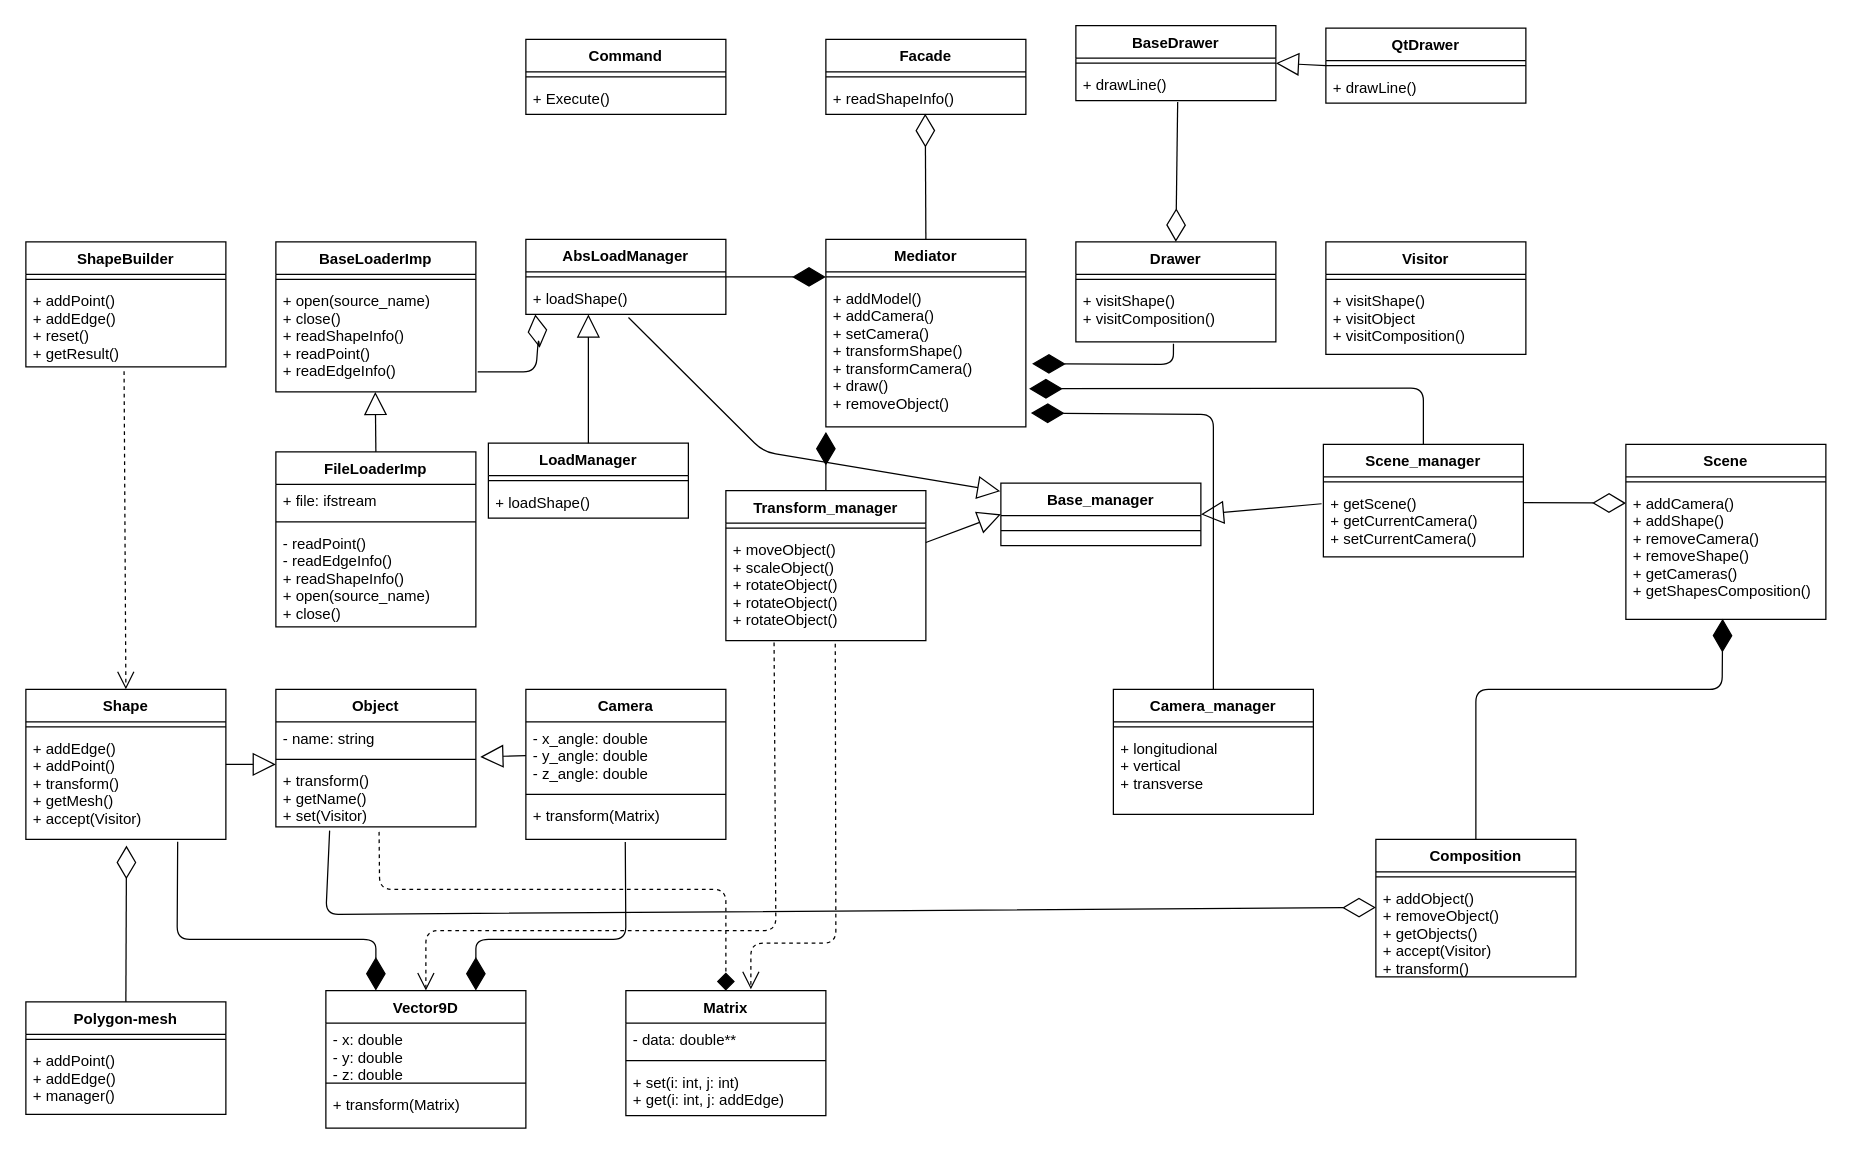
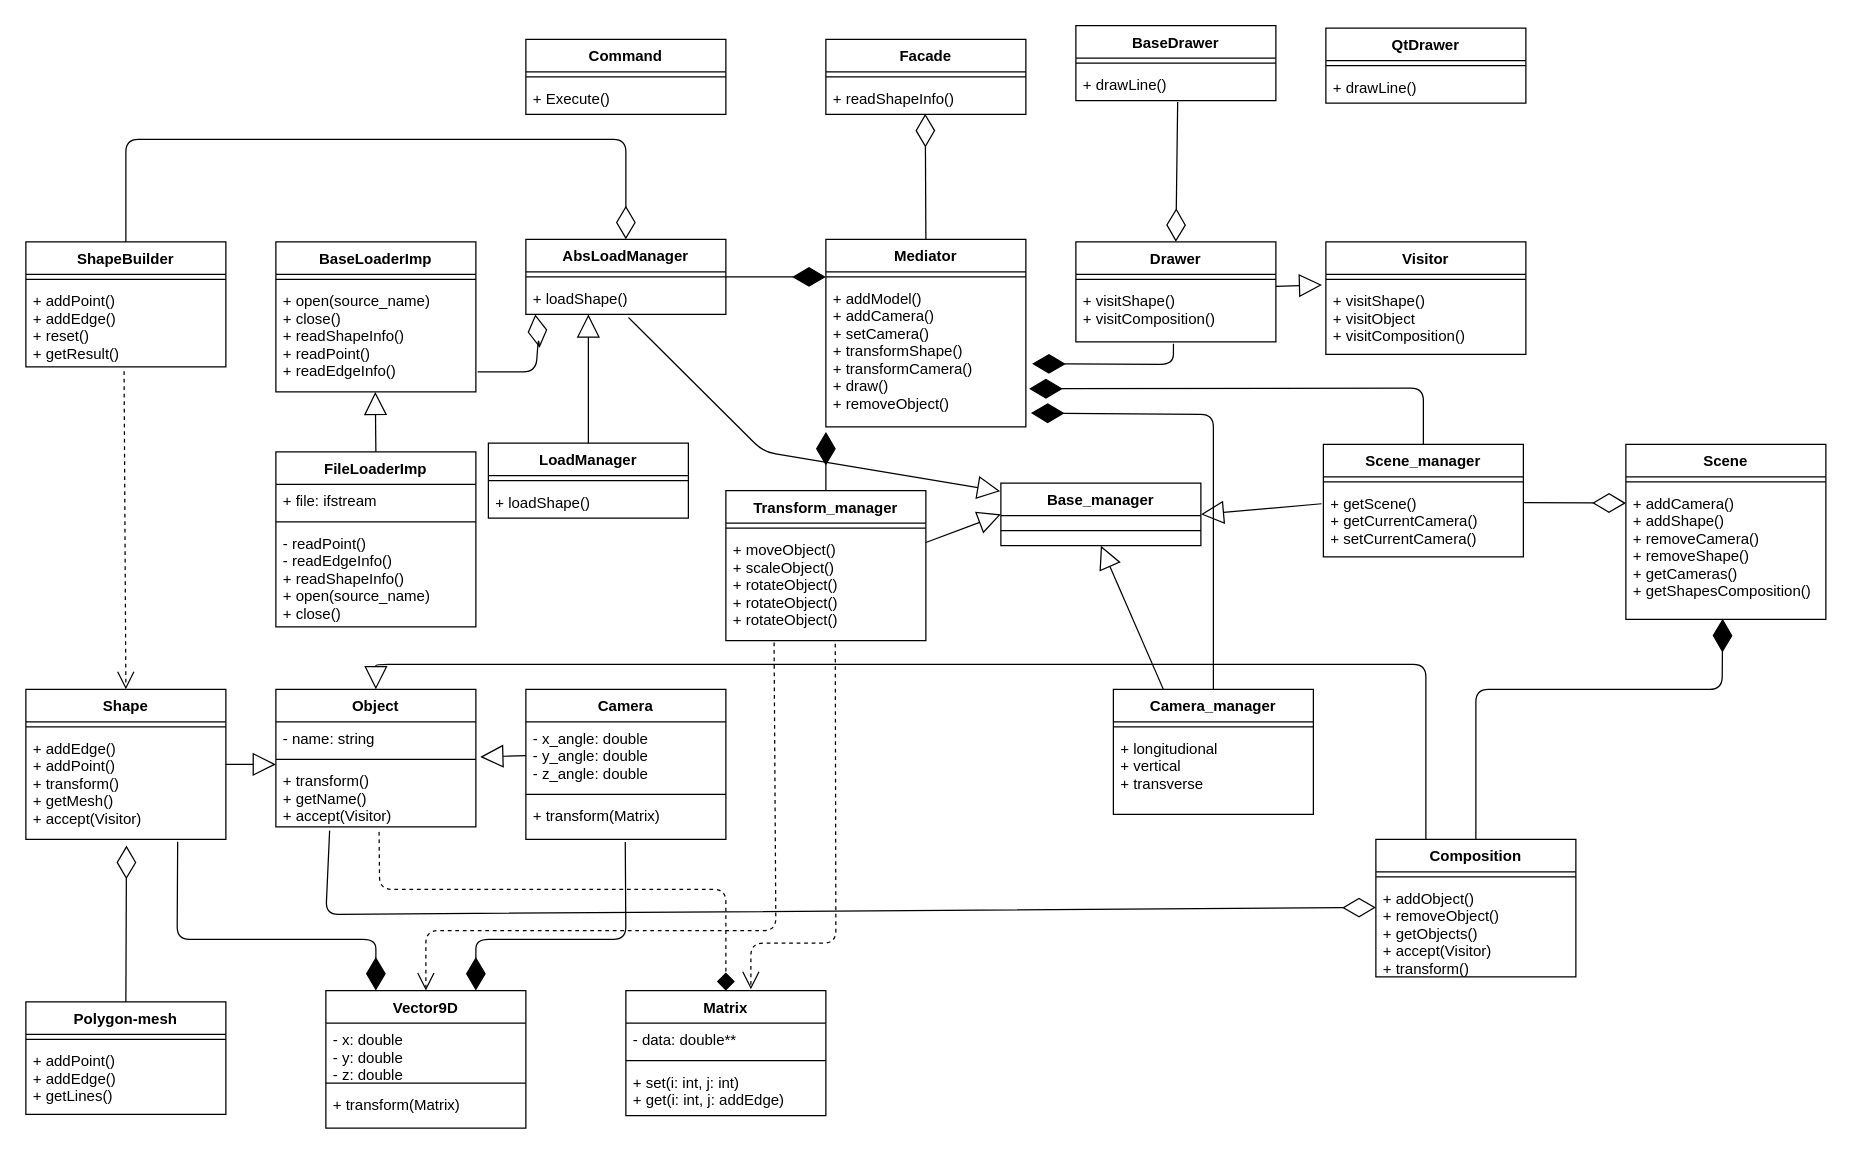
- <mxCell id="22" value="" style="endArrow=block;endSize=16;endFill=0;html=1;exitX=0;exitY=0.5;exitDx=0;exitDy=0;entryX=1;entryY=0.5;entryDx=0;entryDy=0;" edge="1" parent="1" source="19" target="16"><mxGeometry width="160" relative="1" as="geometry"><mxPoint x="1160" y="131" as="sourcePoint" /><mxPoint x="1320" y="131" as="targetPoint" /></mxGeometry></mxCell>
+ <mxCell id="48" value="" style="endArrow=diamondThin;endFill=0;endSize=24;html=1;exitX=0.5;exitY=0;exitDx=0;exitDy=0;entryX=0.5;entryY=0;entryDx=0;entryDy=0;" edge="1" parent="1" source="45" target="28"><mxGeometry width="160" relative="1" as="geometry"><mxPoint x="160" y="101" as="sourcePoint" /><mxPoint x="600" y="111" as="targetPoint" /><Array as="points"><mxPoint x="100" y="111" /><mxPoint x="500" y="111" /></Array></mxGeometry></mxCell>
+ <mxCell id="26" value="" style="endArrow=block;endSize=16;endFill=0;html=1;exitX=1;exitY=0.033;exitDx=0;exitDy=0;exitPerimeter=0;entryX=-0.019;entryY=0.009;entryDx=0;entryDy=0;entryPerimeter=0;" edge="1" parent="1" source="14" target="25"><mxGeometry width="160" relative="1" as="geometry"><mxPoint x="980" y="441" as="sourcePoint" /><mxPoint x="1050" y="229" as="targetPoint" /></mxGeometry></mxCell>
+ <mxCell id="106" value="" style="endArrow=block;endSize=16;endFill=0;html=1;entryX=0.5;entryY=1;entryDx=0;entryDy=0;exitX=0.25;exitY=0;exitDx=0;exitDy=0;" edge="1" parent="1" source="84" target="101"><mxGeometry width="160" relative="1" as="geometry"><mxPoint x="840" y="481" as="sourcePoint" /><mxPoint x="1000" y="481" as="targetPoint" /></mxGeometry></mxCell>
+ <mxCell id="103" value="" style="endArrow=block;endSize=16;endFill=0;html=1;exitX=0.25;exitY=0;exitDx=0;exitDy=0;entryX=0.5;entryY=0;entryDx=0;entryDy=0;" edge="1" parent="1" source="96" target="57"><mxGeometry width="160" relative="1" as="geometry"><mxPoint x="990" y="651" as="sourcePoint" /><mxPoint x="180" y="531" as="targetPoint" /><Array as="points"><mxPoint x="1140" y="531" /><mxPoint y="531" x="300" /></Array></mxGeometry></mxCell>
- <mxCell id="60" value="+ transform()&#10;+ getName()&#10;+ set(Visitor)&#10;" style="text;strokeColor=none;fillColor=none;align=left;verticalAlign=top;spacingLeft=4;spacingRight=4;overflow=hidden;rotatable=0;points=[[0,0.5],[1,0.5]];portConstraint=eastwest;" vertex="1" parent="57"><mxGeometry y="60" width="160" height="50" as="geometry" /></mxCell>
+ <mxCell id="60" value="+ transform()&#10;+ getName()&#10;+ accept(Visitor)&#10;" style="text;strokeColor=none;fillColor=none;align=left;verticalAlign=top;spacingLeft=4;spacingRight=4;overflow=hidden;rotatable=0;points=[[0,0.5],[1,0.5]];portConstraint=eastwest;" vertex="1" parent="57"><mxGeometry y="60" width="160" height="50" as="geometry" /></mxCell>
- <mxCell id="55" value="+ addPoint()&#10;+ addEdge()&#10;+ manager()&#10;" style="text;strokeColor=none;fillColor=none;align=left;verticalAlign=top;spacingLeft=4;spacingRight=4;overflow=hidden;rotatable=0;points=[[0,0.5],[1,0.5]];portConstraint=eastwest;" vertex="1" parent="53"><mxGeometry y="34" width="160" height="56" as="geometry" /></mxCell>
+ <mxCell id="55" value="+ addPoint()&#10;+ addEdge()&#10;+ getLines()&#10;" style="text;strokeColor=none;fillColor=none;align=left;verticalAlign=top;spacingLeft=4;spacingRight=4;overflow=hidden;rotatable=0;points=[[0,0.5],[1,0.5]];portConstraint=eastwest;" vertex="1" parent="53"><mxGeometry y="34" width="160" height="56" as="geometry" /></mxCell>
